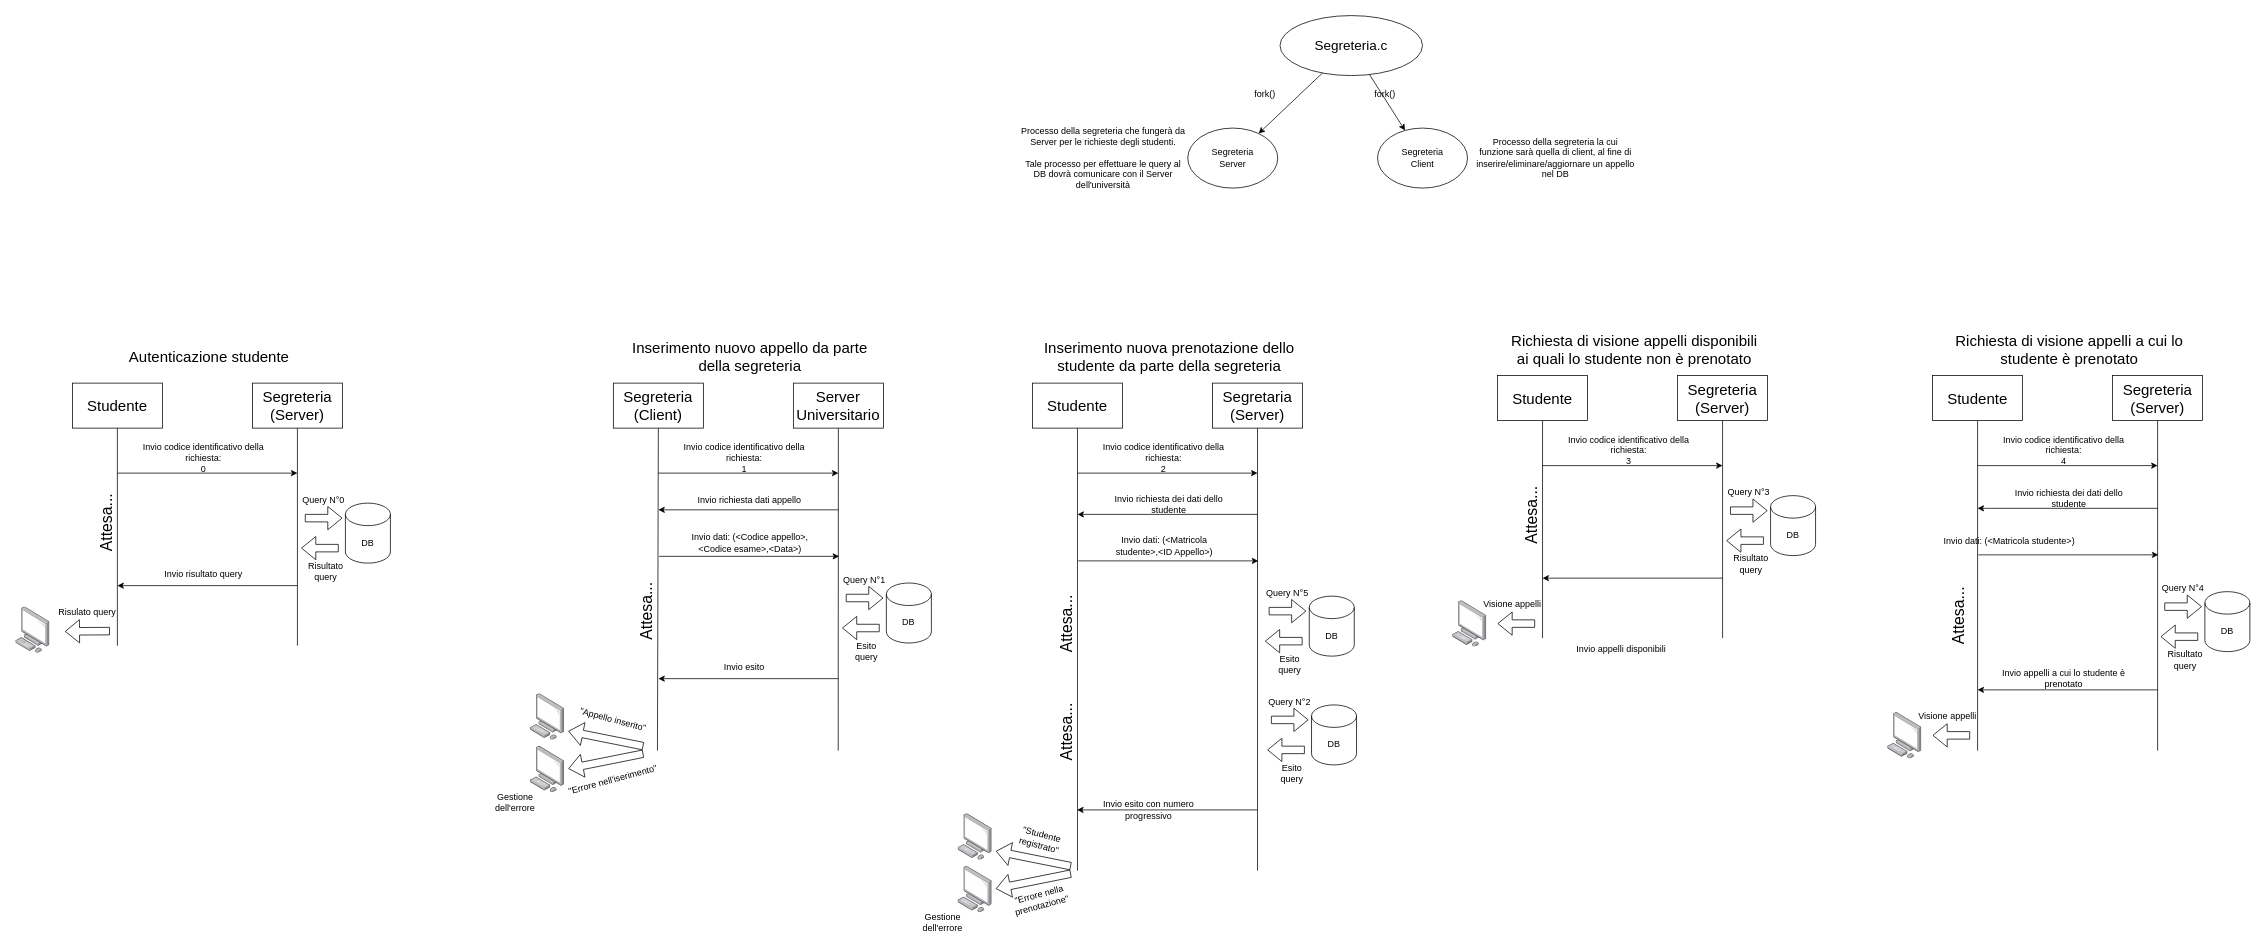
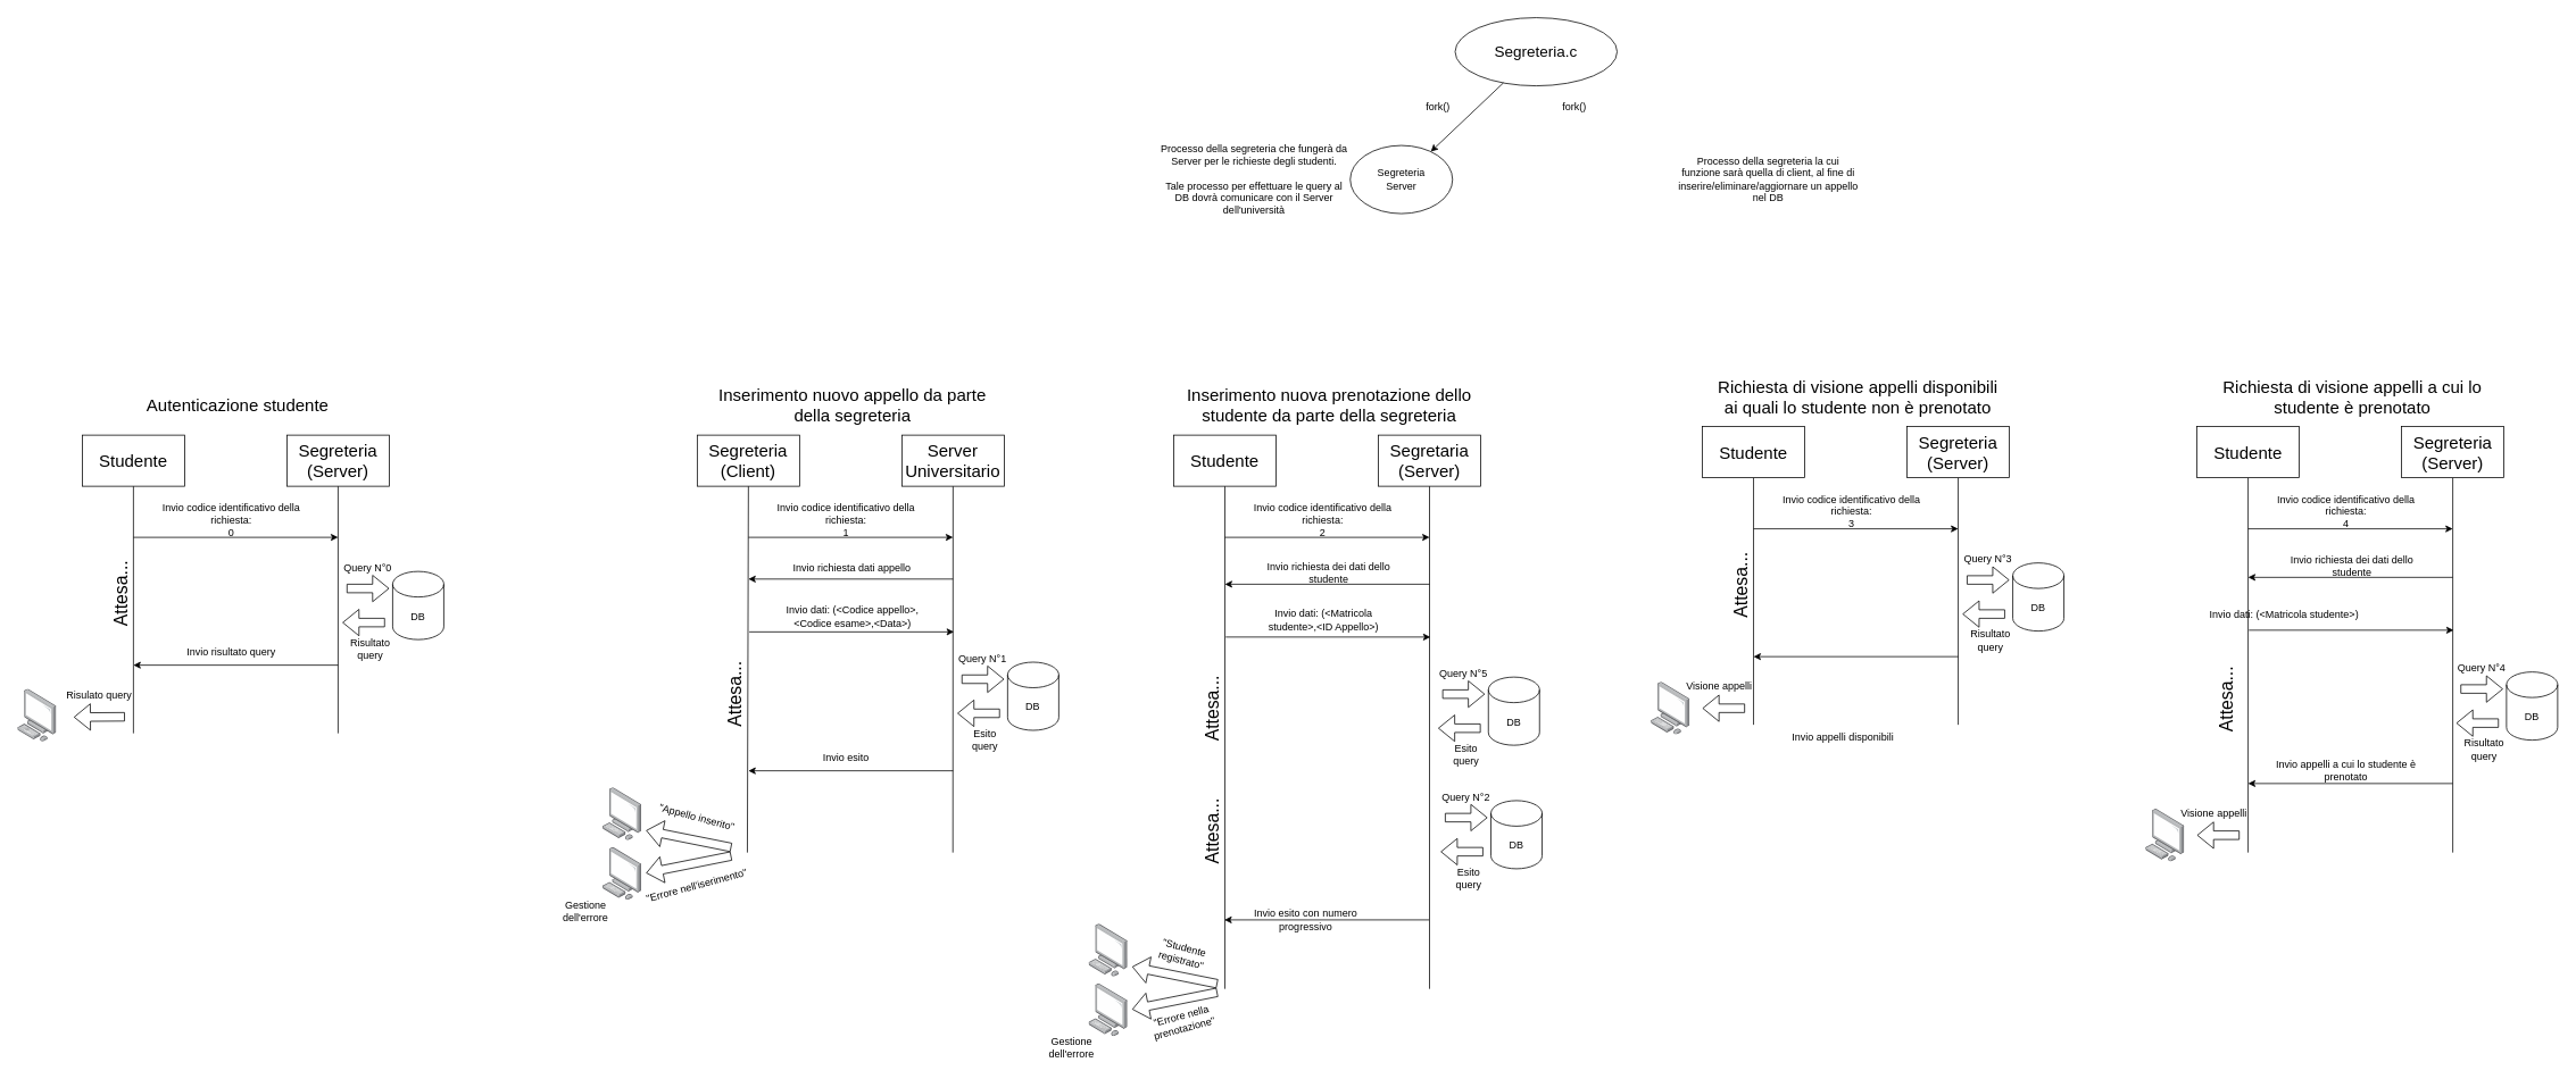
- <mxCell id="60" value="" style="endArrow=classic;html=1;rounded=0;" parent="1" source="56" target="57" edge="1"><mxGeometry width="50" height="50" relative="1" as="geometry"><mxPoint x="1866" y="130" as="sourcePoint" /><mxPoint x="1916" y="80" as="targetPoint" /></mxGeometry></mxCell>
- <mxCell id="57" value="Segreteria&lt;br&gt;Client" style="ellipse;whiteSpace=wrap;html=1;" parent="1" vertex="1"><mxGeometry x="1836" y="170" width="120" height="80" as="geometry" /></mxCell>
